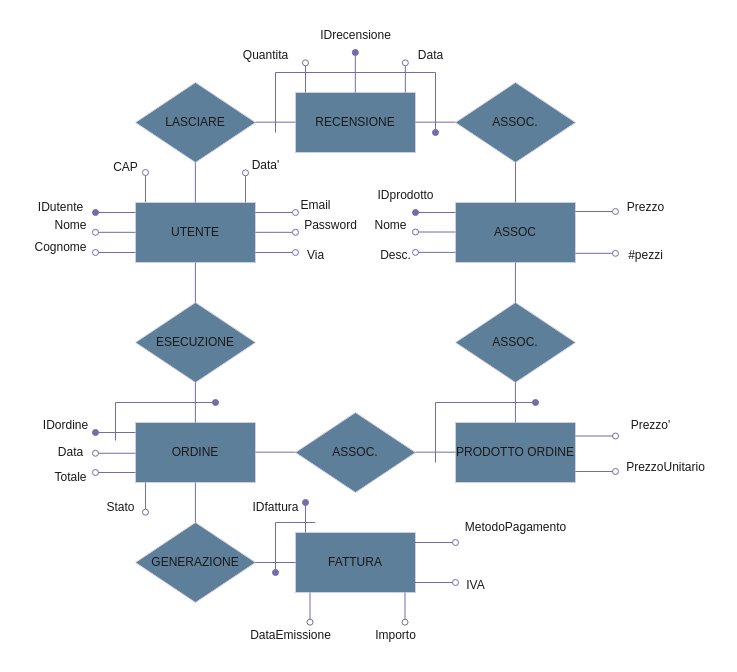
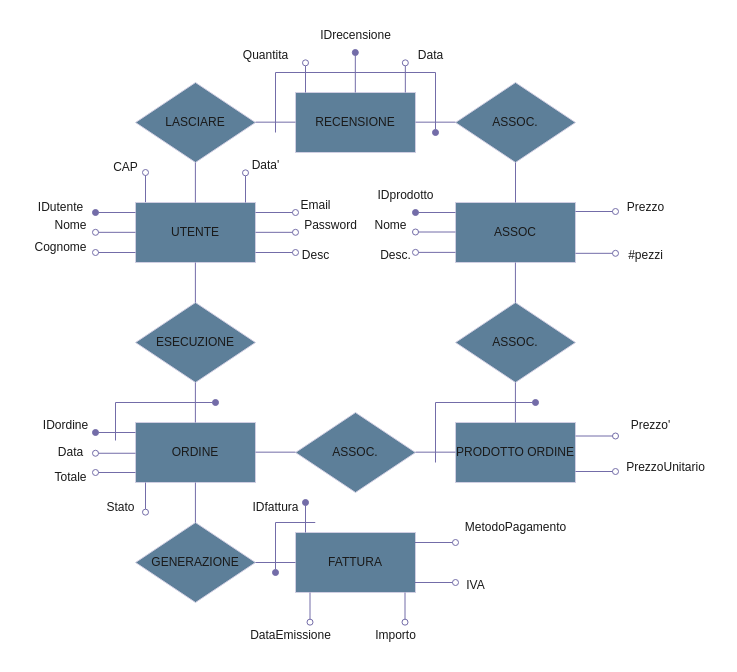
- <mxCell id="44" value="Via" style="text;html=1;align=center;verticalAlign=middle;resizable=0;points=[];autosize=1;strokeColor=none;fillColor=none;labelBackgroundColor=none;fontColor=#1A1A1A;" vertex="1" parent="1"><mxGeometry x="295" y="240" width="40" height="30" as="geometry" /></mxCell>
+ <mxCell id="44" value="Desc" style="text;html=1;align=center;verticalAlign=middle;resizable=0;points=[];autosize=1;strokeColor=none;fillColor=none;labelBackgroundColor=none;fontColor=#1A1A1A;" vertex="1" parent="1"><mxGeometry x="295" y="240" width="40" height="30" as="geometry" /></mxCell>
